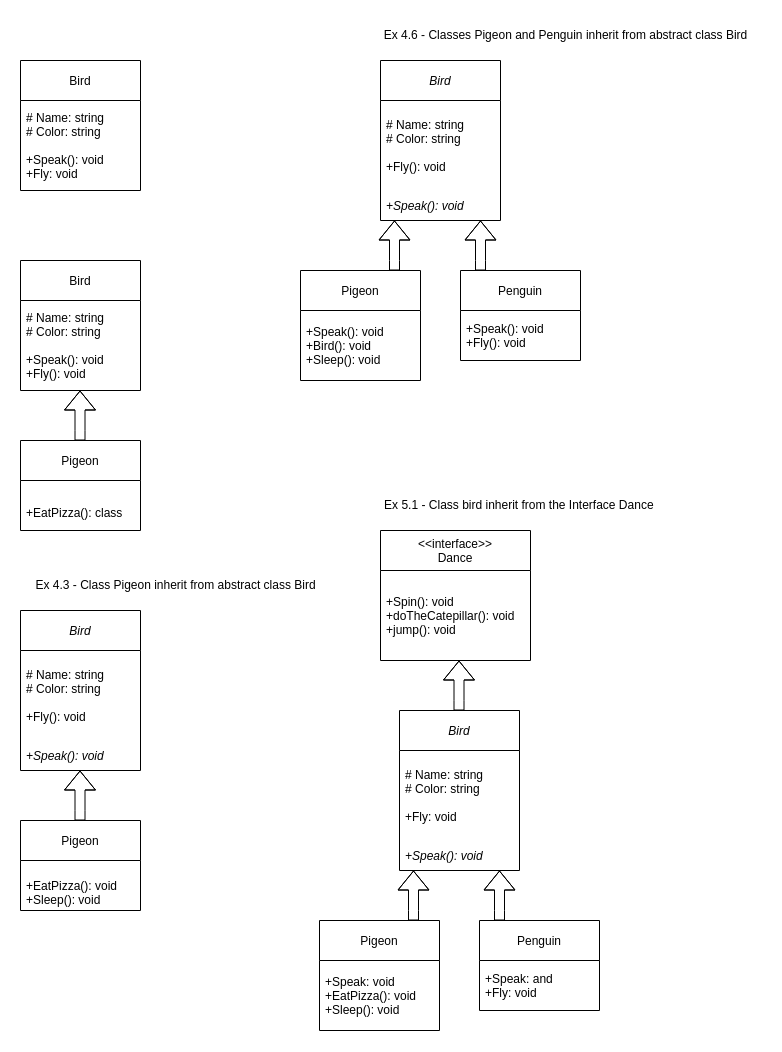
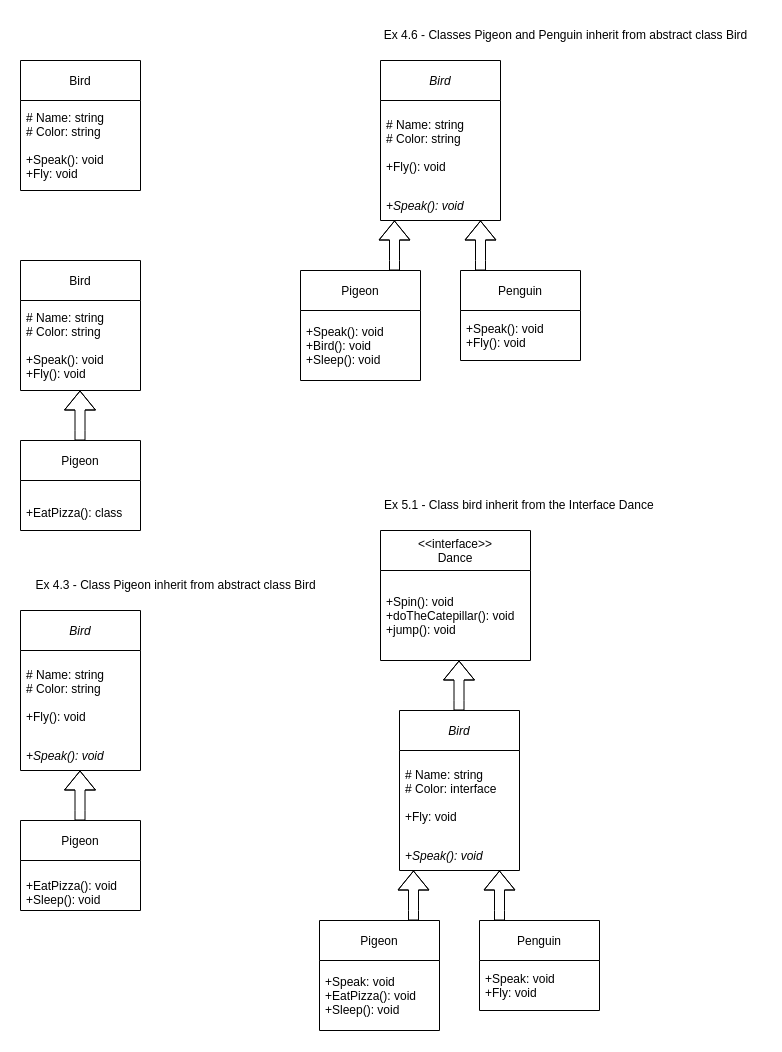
- <mxCell id="28" value="# Name: string&#10;# Color: string&#10;&#10;+Fly: void" style="text;strokeColor=none;fillColor=none;align=left;verticalAlign=middle;spacingLeft=4;spacingRight=4;overflow=hidden;points=[[0,0.5],[1,0.5]];portConstraint=eastwest;rotatable=0;" vertex="1" parent="27"><mxGeometry y="40" width="120" height="90" as="geometry" /></mxCell>
+ <mxCell id="28" value="# Name: string&#10;# Color: interface&#10;&#10;+Fly: void" style="text;strokeColor=none;fillColor=none;align=left;verticalAlign=middle;spacingLeft=4;spacingRight=4;overflow=hidden;points=[[0,0.5],[1,0.5]];portConstraint=eastwest;rotatable=0;" vertex="1" parent="27"><mxGeometry y="40" width="120" height="90" as="geometry" /></mxCell>
- <mxCell id="34" value="+Speak: and&#10;+Fly: void" style="text;strokeColor=none;fillColor=none;align=left;verticalAlign=middle;spacingLeft=4;spacingRight=4;overflow=hidden;points=[[0,0.5],[1,0.5]];portConstraint=eastwest;rotatable=0;" vertex="1" parent="33"><mxGeometry y="40" width="120" height="50" as="geometry" /></mxCell>
+ <mxCell id="34" value="+Speak: void&#10;+Fly: void" style="text;strokeColor=none;fillColor=none;align=left;verticalAlign=middle;spacingLeft=4;spacingRight=4;overflow=hidden;points=[[0,0.5],[1,0.5]];portConstraint=eastwest;rotatable=0;" vertex="1" parent="33"><mxGeometry y="40" width="120" height="50" as="geometry" /></mxCell>
